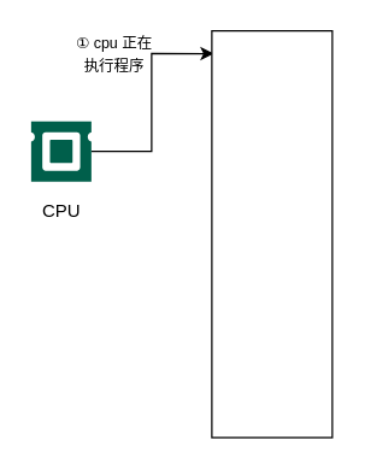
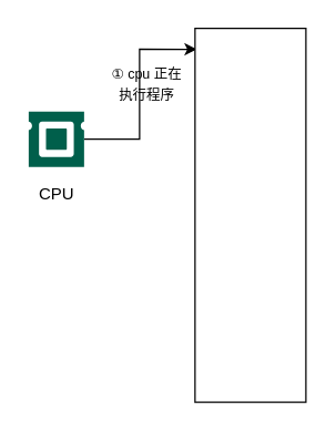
- <mxCell id="6" value="&lt;font style=&quot;font-size: 10px;&quot;&gt;① cpu 正在&lt;br&gt;执行程序&lt;/font&gt;" style="text;html=1;align=center;verticalAlign=middle;resizable=0;points=[];autosize=1;strokeColor=none;fillColor=none;" vertex="1" parent="1"><mxGeometry x="40" y="15" width="70" height="40" as="geometry" /></mxCell>
+ <mxCell id="6" value="&lt;font style=&quot;font-size: 10px;&quot;&gt;① cpu 正在&lt;br&gt;执行程序&lt;/font&gt;" style="text;html=1;align=center;verticalAlign=middle;resizable=0;points=[];autosize=1;strokeColor=none;fillColor=none;" vertex="1" parent="1"><mxGeometry x="70" y="40" width="70" height="40" as="geometry" /></mxCell>
